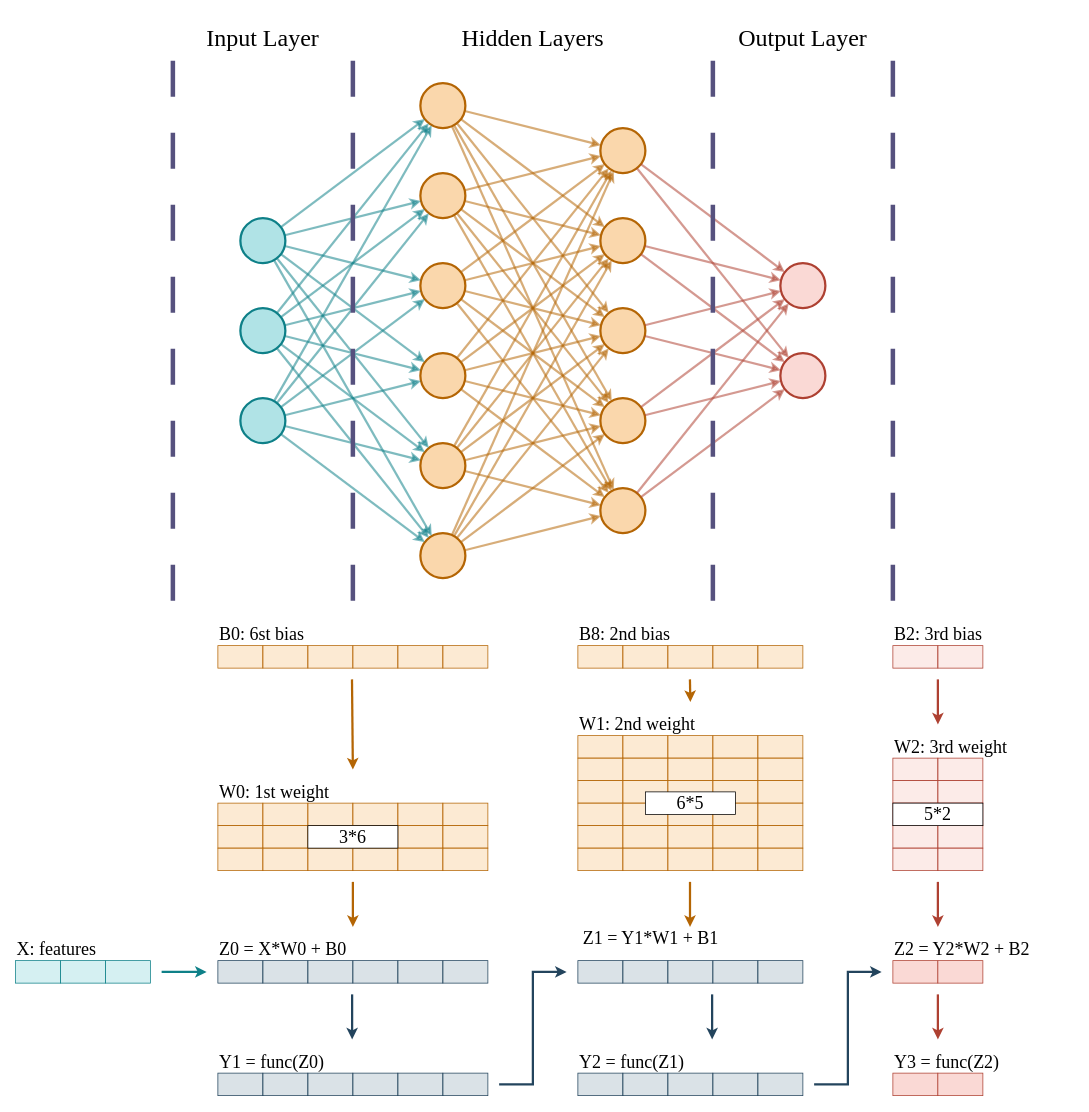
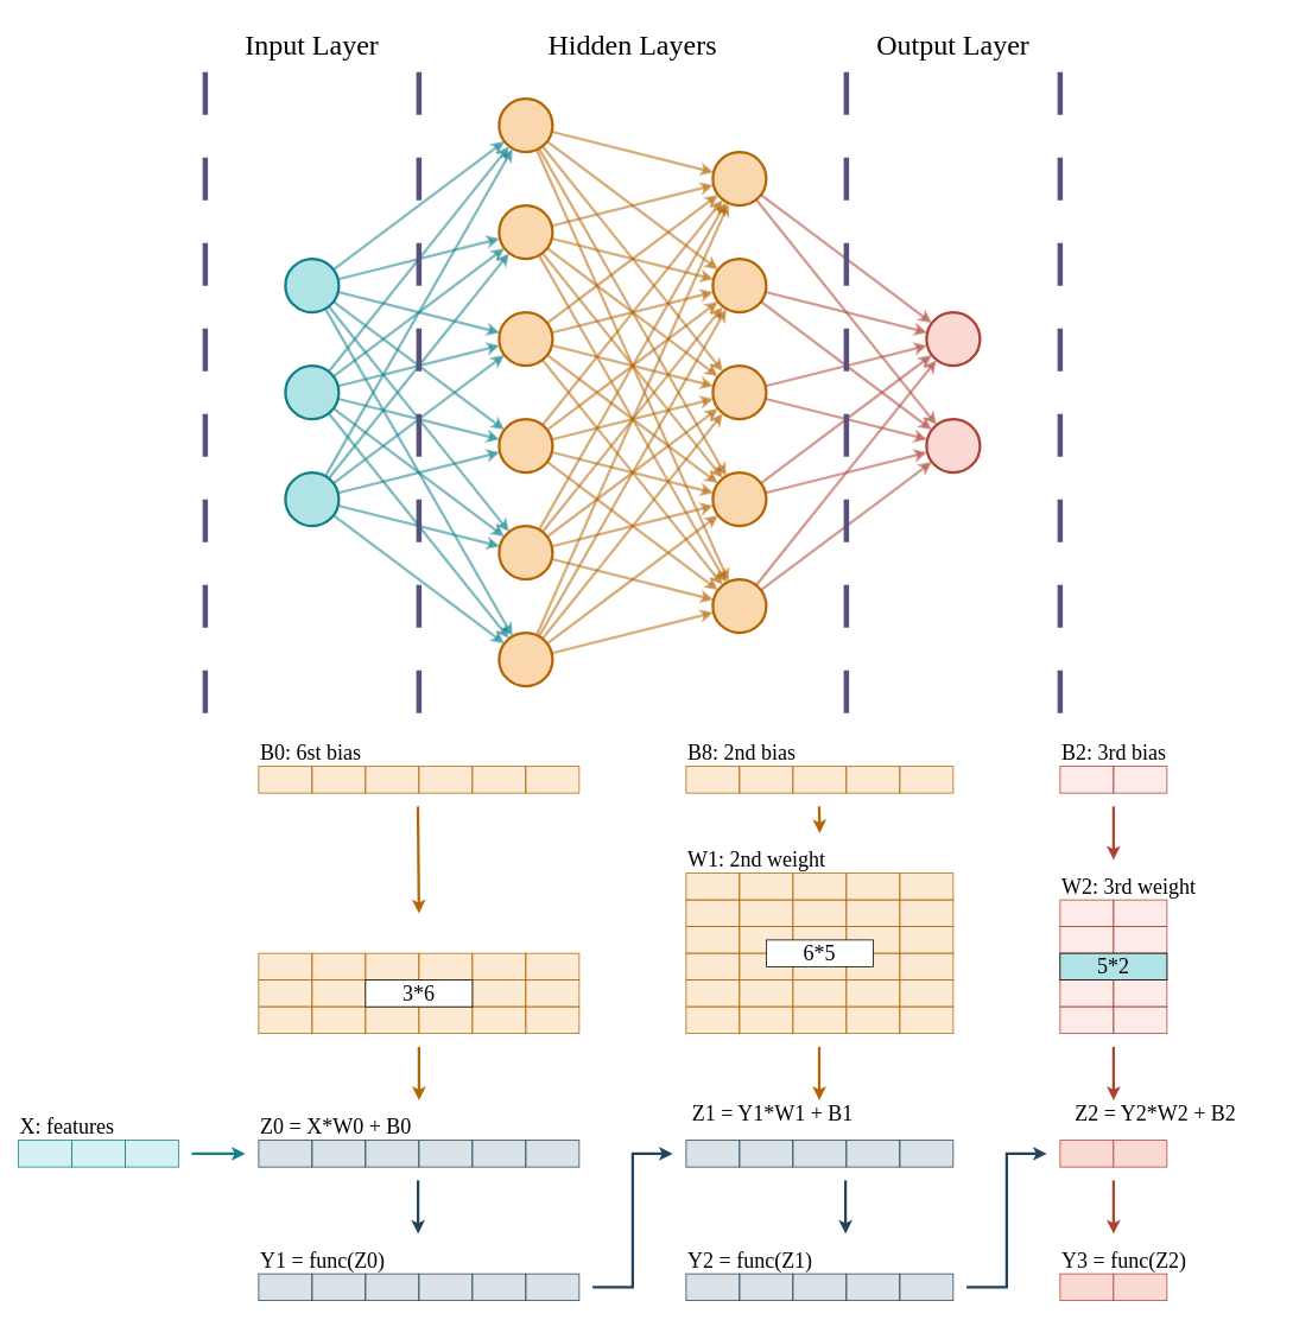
- <mxCell id="87" value="W0: 1st weight" style="rounded=0;whiteSpace=wrap;html=1;fontFamily=Lucida Console;fontSize=24;fillColor=none;align=left;strokeColor=none;" parent="1" vertex="1"><mxGeometry x="290" y="1040" width="360" height="30" as="geometry" /></mxCell>
- <mxCell id="210" value="5*2" style="rounded=0;whiteSpace=wrap;html=1;fontSize=24;fontFamily=Lucida Console;" parent="1" vertex="1"><mxGeometry x="1190" y="1070" width="120" height="30" as="geometry" /></mxCell>
+ <mxCell id="210" value="5*2" style="rounded=0;whiteSpace=wrap;html=1;fontSize=24;fontFamily=Lucida Console;fillColor=#b0e3e6;" parent="1" vertex="1"><mxGeometry x="1190" y="1070" width="120" height="30" as="geometry" /></mxCell>
- <mxCell id="203" value="Z2 = Y2*W2 + B2" style="rounded=0;whiteSpace=wrap;html=1;fontFamily=Lucida Console;fontSize=24;fillColor=none;align=left;strokeColor=none;" parent="1" vertex="1"><mxGeometry x="1190" y="1250" width="240" height="30" as="geometry" /></mxCell>
+ <mxCell id="203" value="Z2 = Y2*W2 + B2" style="rounded=0;whiteSpace=wrap;html=1;fontFamily=Lucida Console;fontSize=24;fillColor=none;align=left;strokeColor=none;" parent="1" vertex="1"><mxGeometry x="1205" y="1235" width="240" height="30" as="geometry" /></mxCell>
